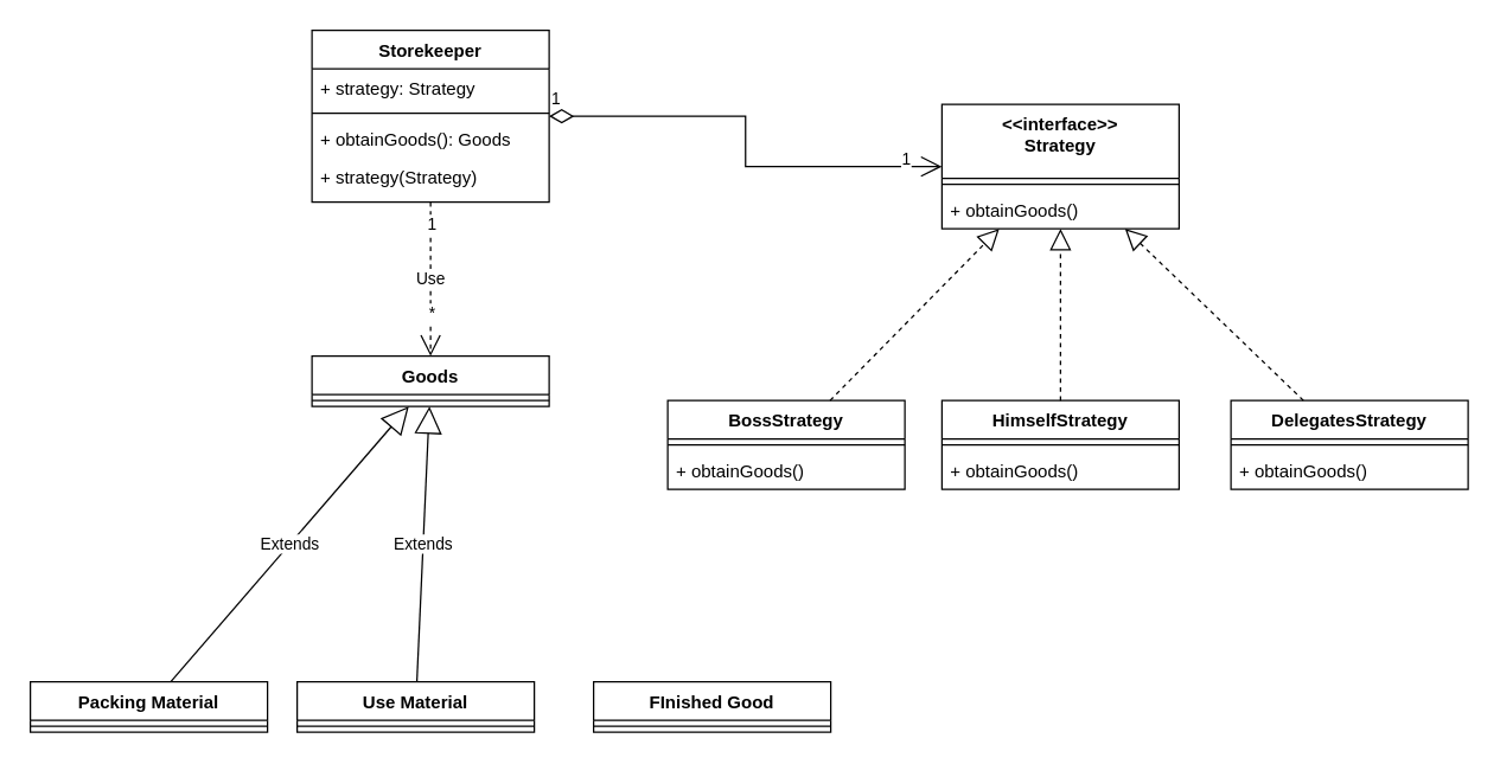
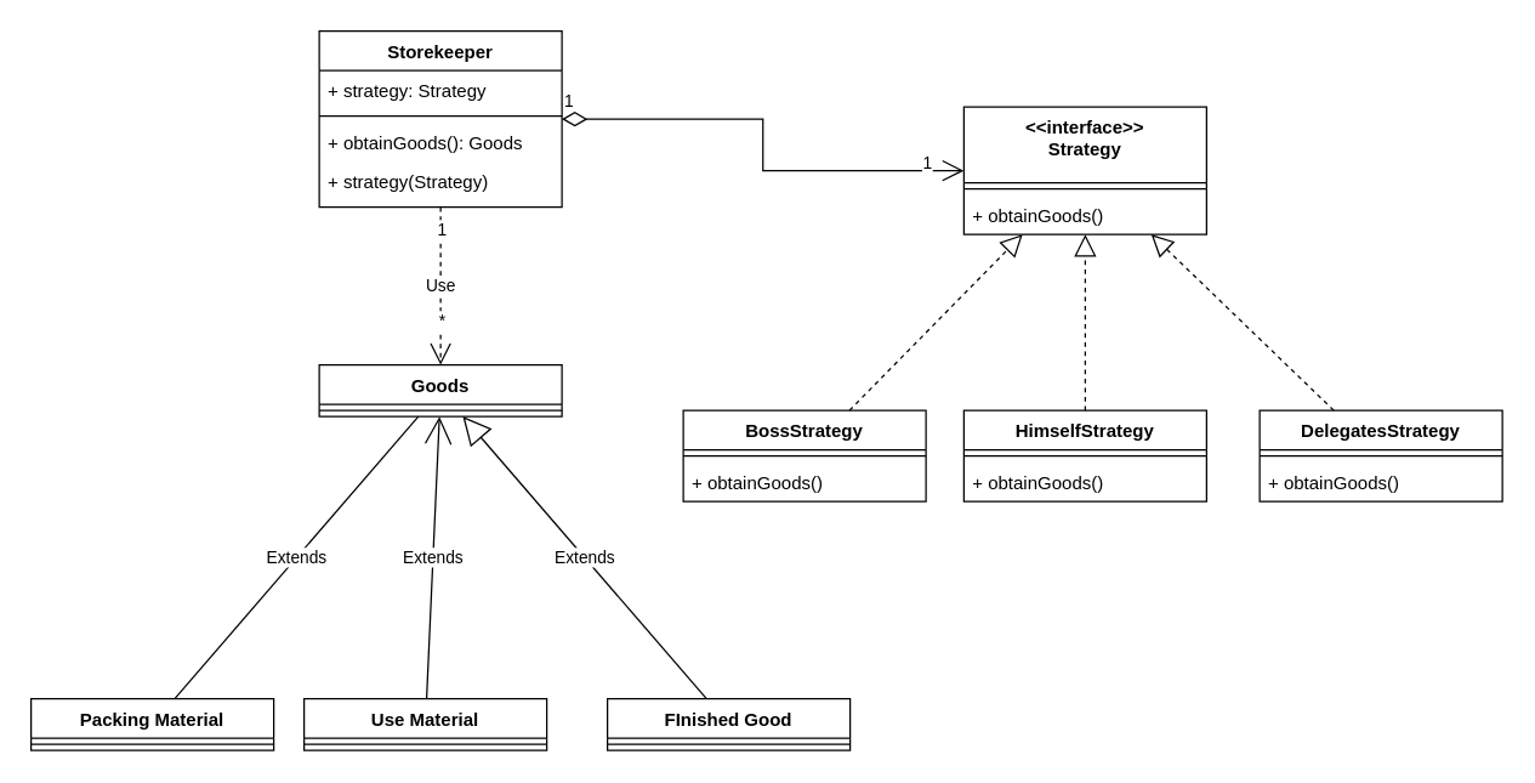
- <mxCell id="32" value="Extends" style="endArrow=block;endSize=16;endFill=0;html=1;rounded=0;" parent="1" source="26" target="24" edge="1"><mxGeometry width="160" relative="1" as="geometry"><mxPoint x="110" y="370" as="sourcePoint" /><mxPoint x="270" y="370" as="targetPoint" /></mxGeometry></mxCell>
+ <mxCell id="32" value="Extends" style="endArrow=none;endSize=16;endFill=0;html=1;rounded=0;" parent="1" source="26" target="24" edge="1"><mxGeometry width="160" relative="1" as="geometry"><mxPoint x="110" y="370" as="sourcePoint" /><mxPoint x="270" y="370" as="targetPoint" /></mxGeometry></mxCell>
- <mxCell id="33" value="Extends" style="endArrow=block;endSize=16;endFill=0;html=1;rounded=0;" parent="1" source="28" target="24" edge="1"><mxGeometry width="160" relative="1" as="geometry"><mxPoint x="250" y="400" as="sourcePoint" /><mxPoint x="410" y="400" as="targetPoint" /></mxGeometry></mxCell>
+ <mxCell id="33" value="Extends" style="endArrow=open;endSize=16;endFill=0;html=1;rounded=0;" parent="1" source="28" target="24" edge="1"><mxGeometry width="160" relative="1" as="geometry"><mxPoint x="250" y="400" as="sourcePoint" /><mxPoint x="410" y="400" as="targetPoint" /></mxGeometry></mxCell>
+ <mxCell id="34" value="Extends" style="endArrow=block;endSize=16;endFill=0;html=1;rounded=0;" parent="1" source="30" target="24" edge="1"><mxGeometry width="160" relative="1" as="geometry"><mxPoint x="360" y="410" as="sourcePoint" /><mxPoint x="520" y="410" as="targetPoint" /></mxGeometry></mxCell>
